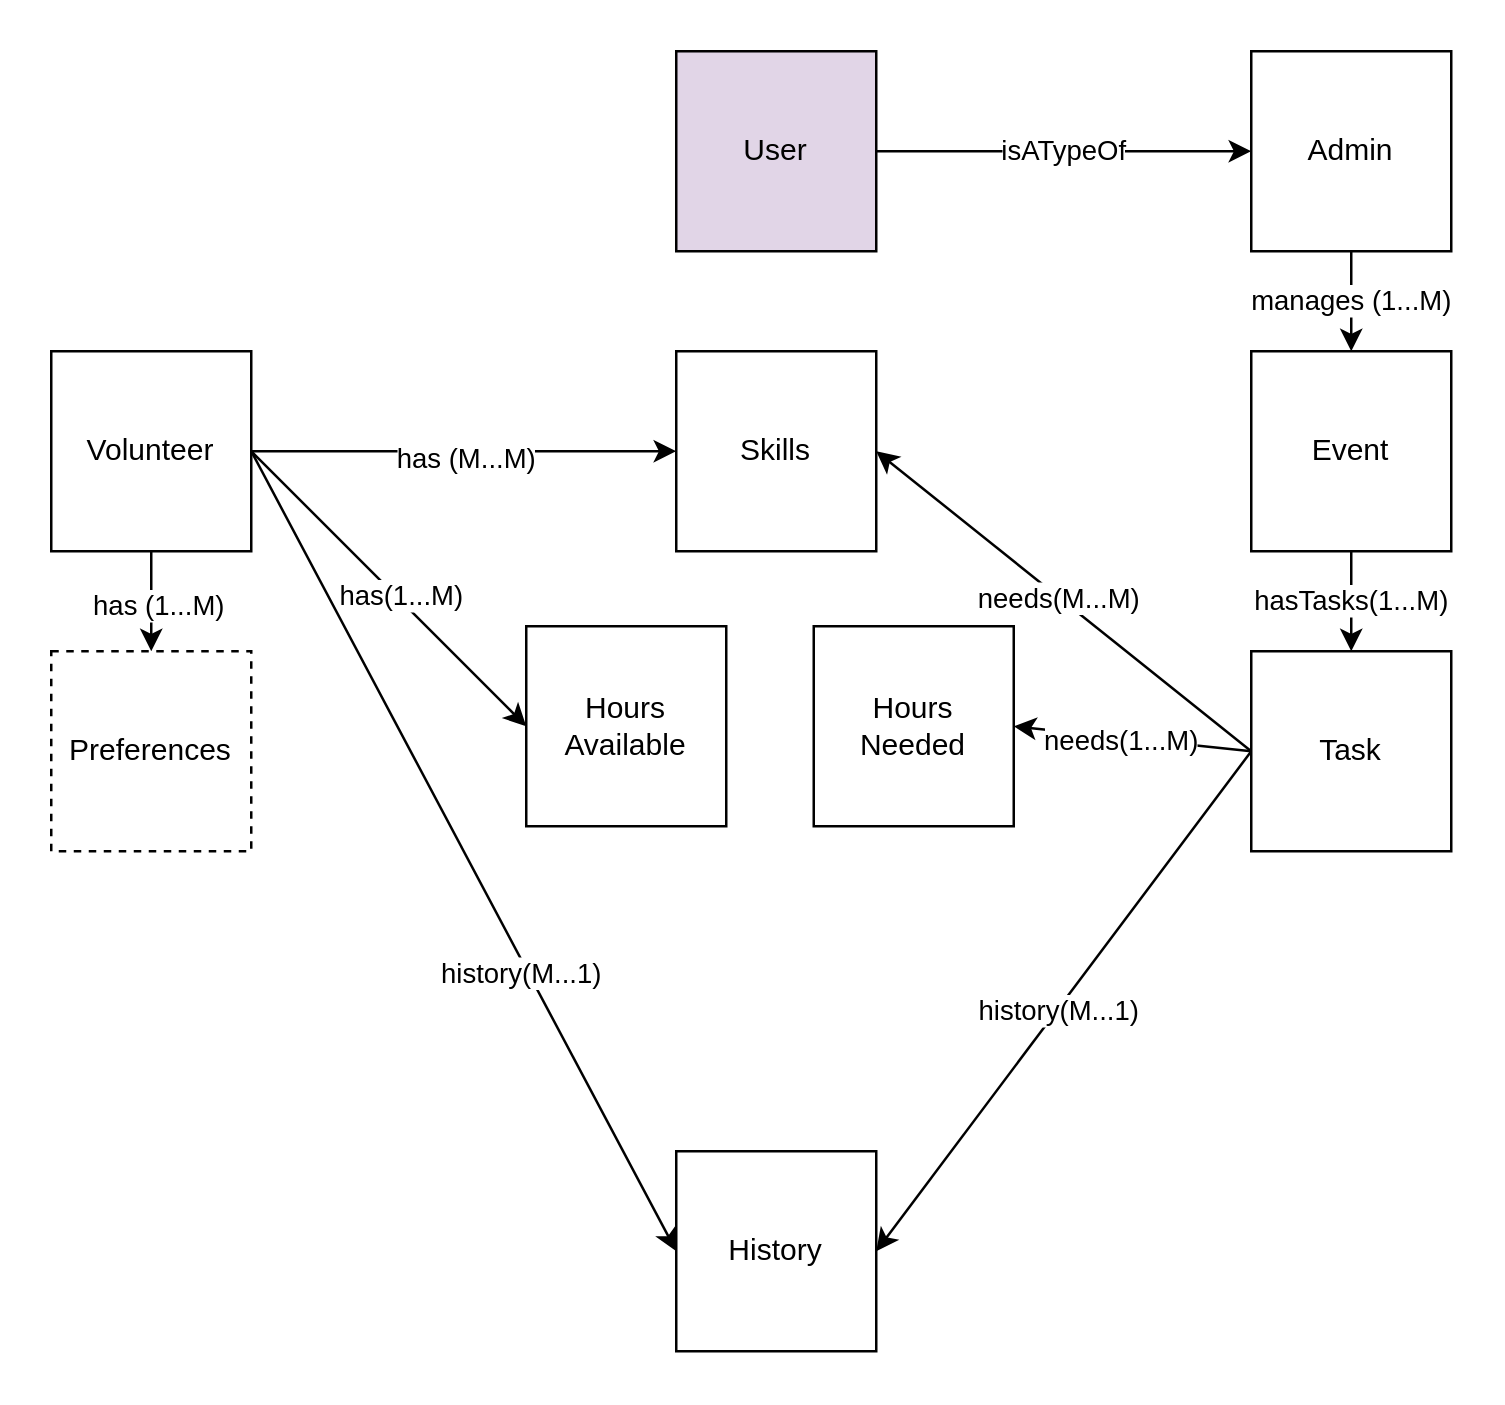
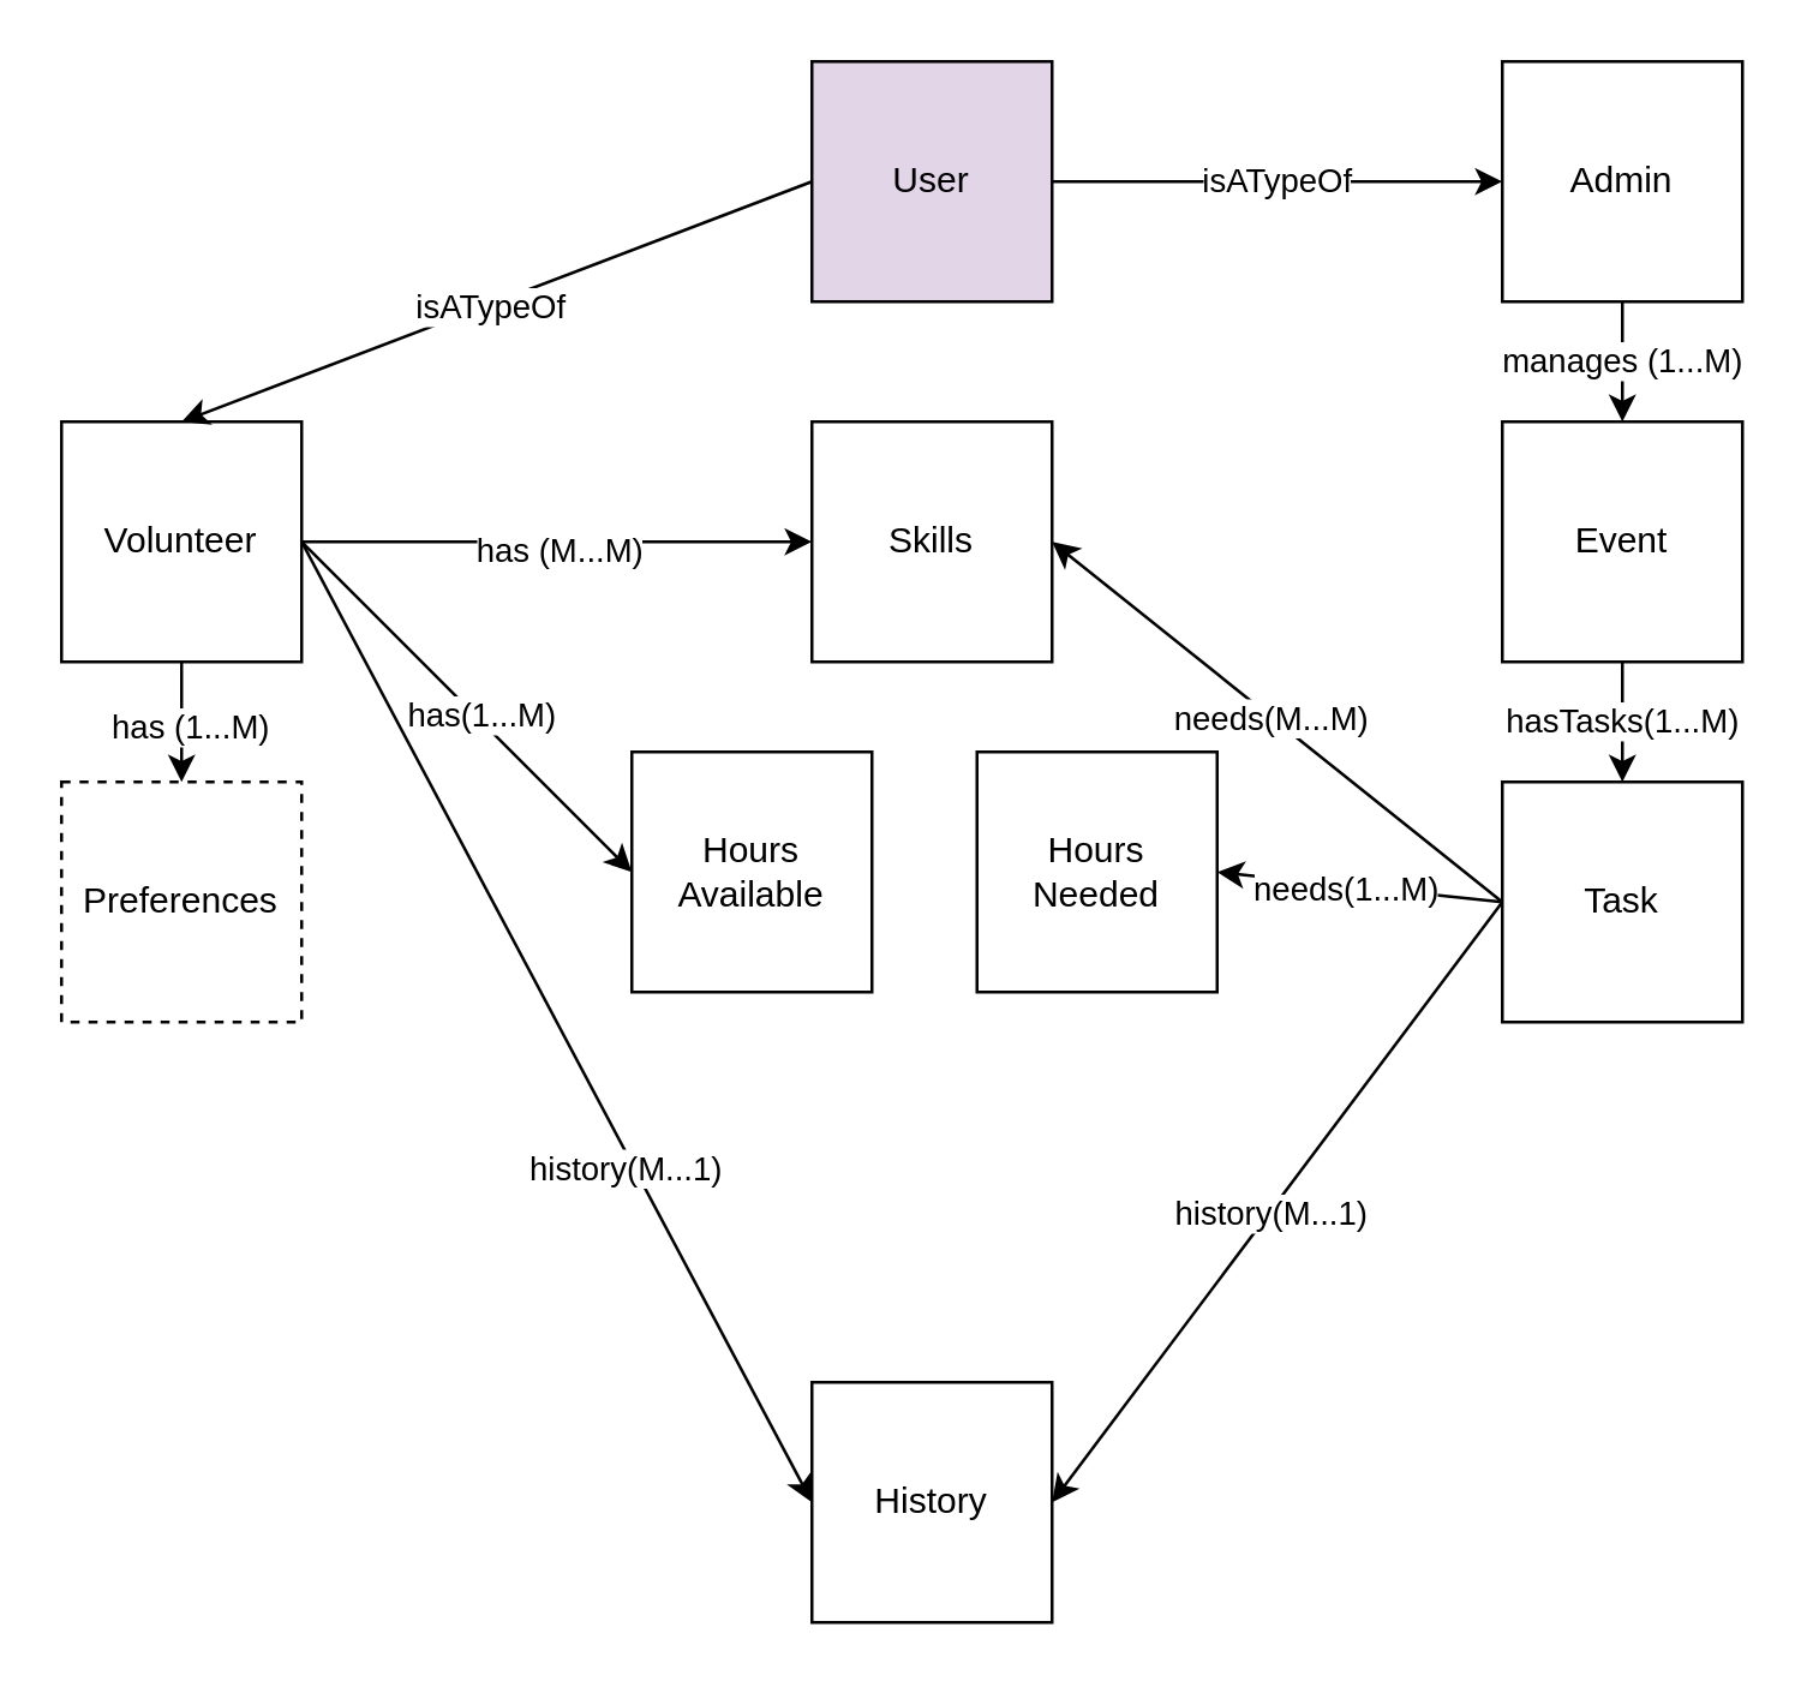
+ <mxCell id="24" style="edgeStyle=none;html=1;exitX=0;exitY=0.5;exitDx=0;exitDy=0;entryX=0.5;entryY=0;entryDx=0;entryDy=0;" parent="1" source="27" target="10" edge="1"><mxGeometry relative="1" as="geometry" /></mxCell>
+ <mxCell id="25" value="isATypeOf" style="edgeLabel;html=1;align=center;verticalAlign=middle;resizable=0;points=[];" parent="24" vertex="1" connectable="0"><mxGeometry x="0.024" y="1" relative="1" as="geometry"><mxPoint as="offset" /></mxGeometry></mxCell>
